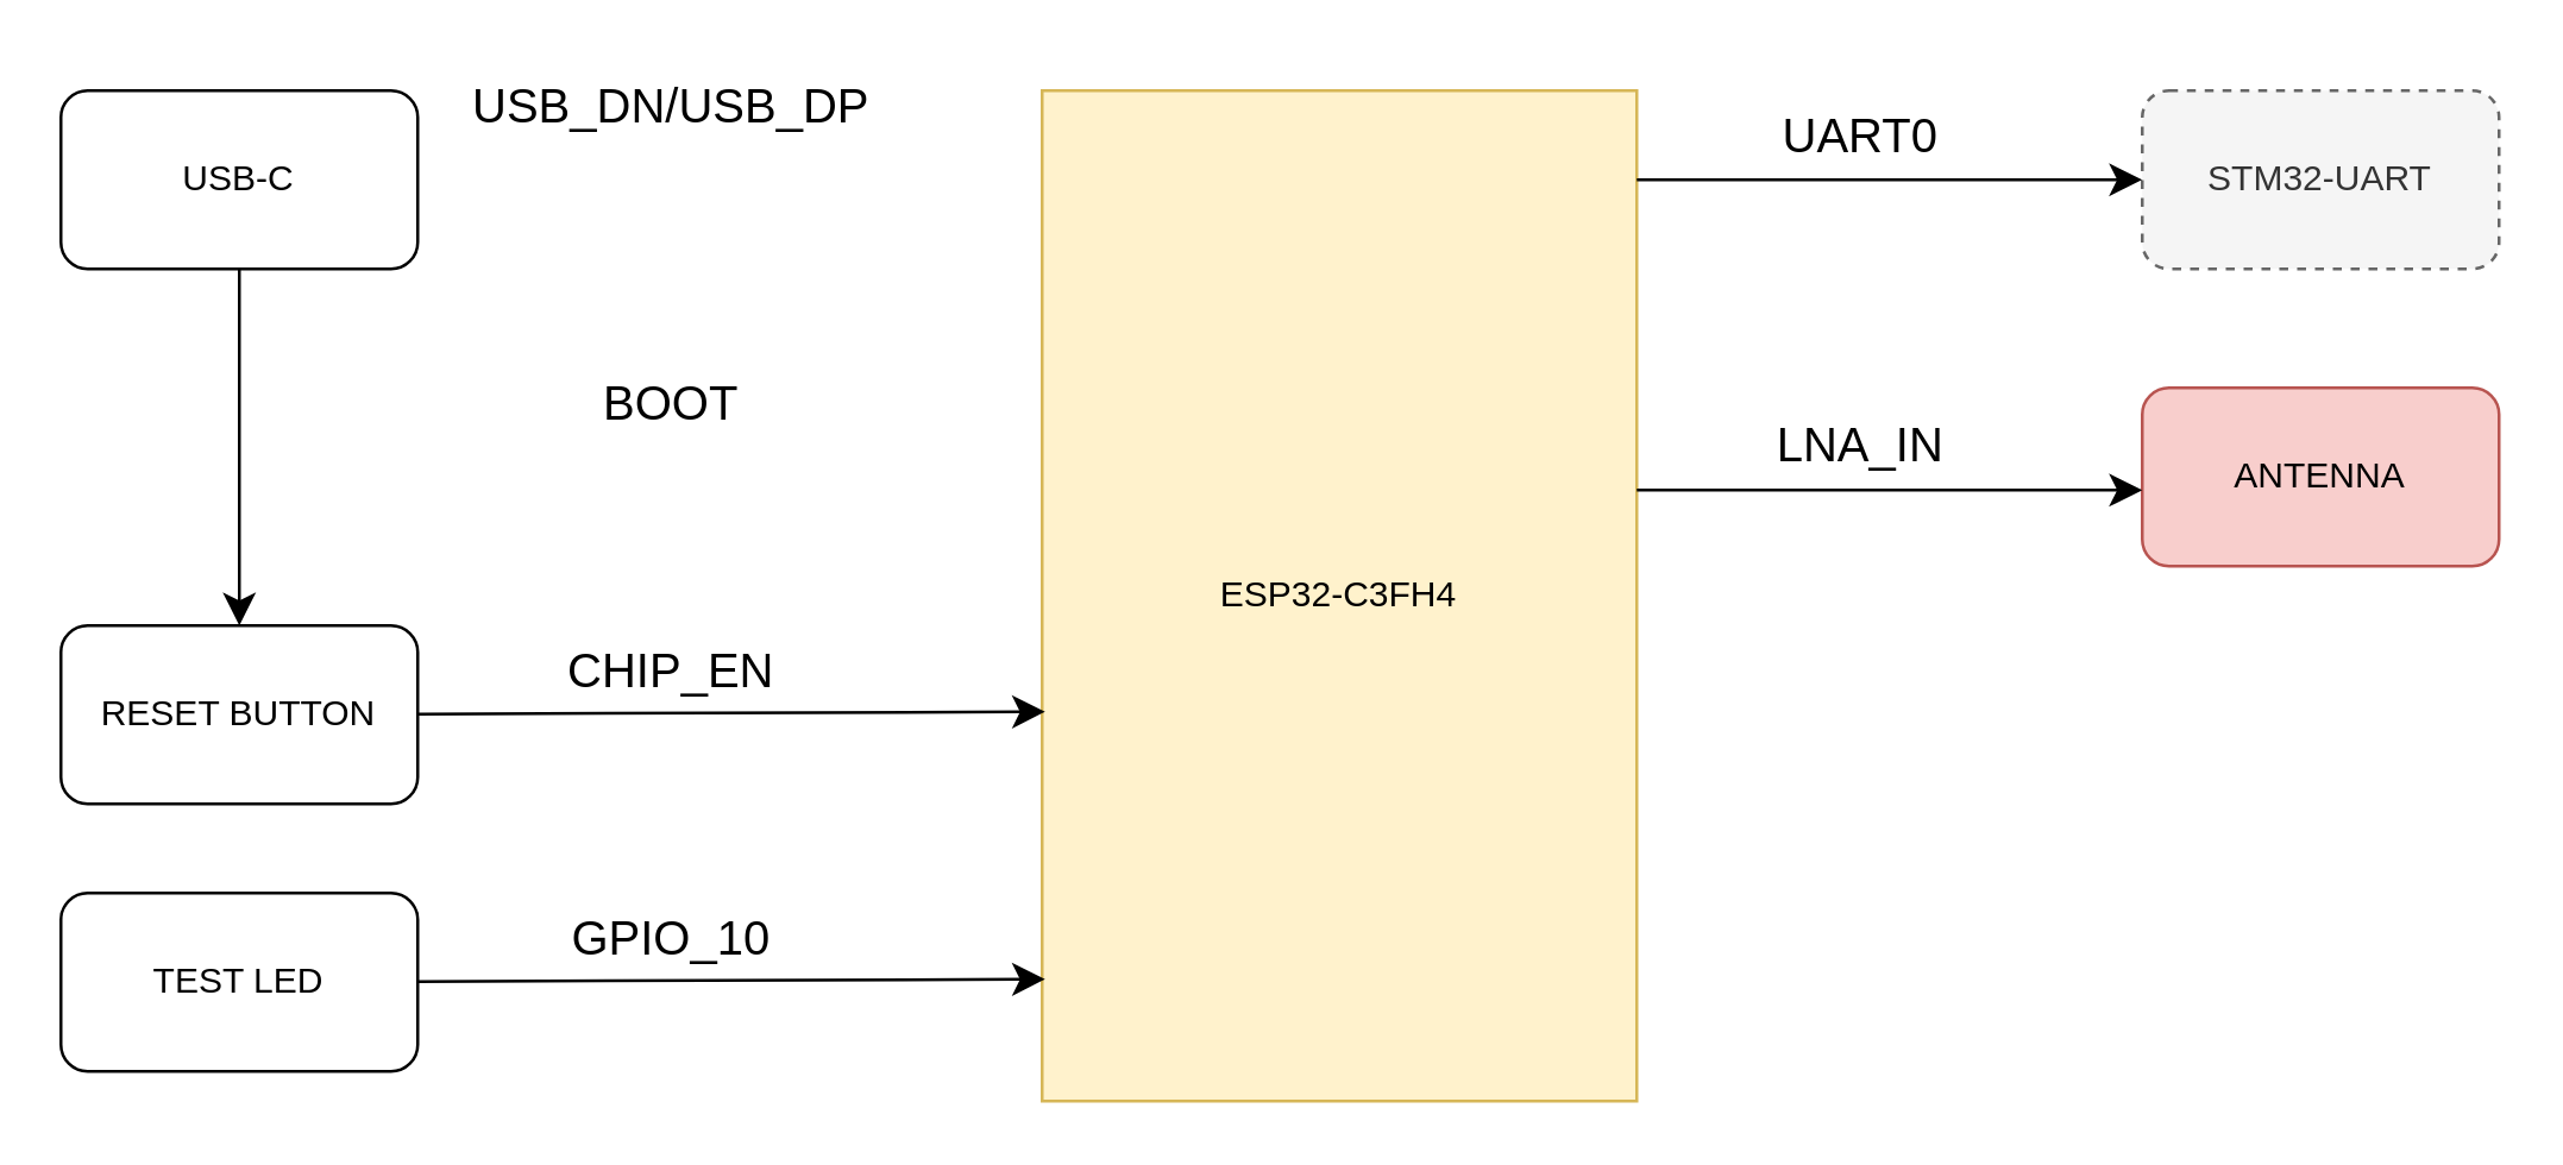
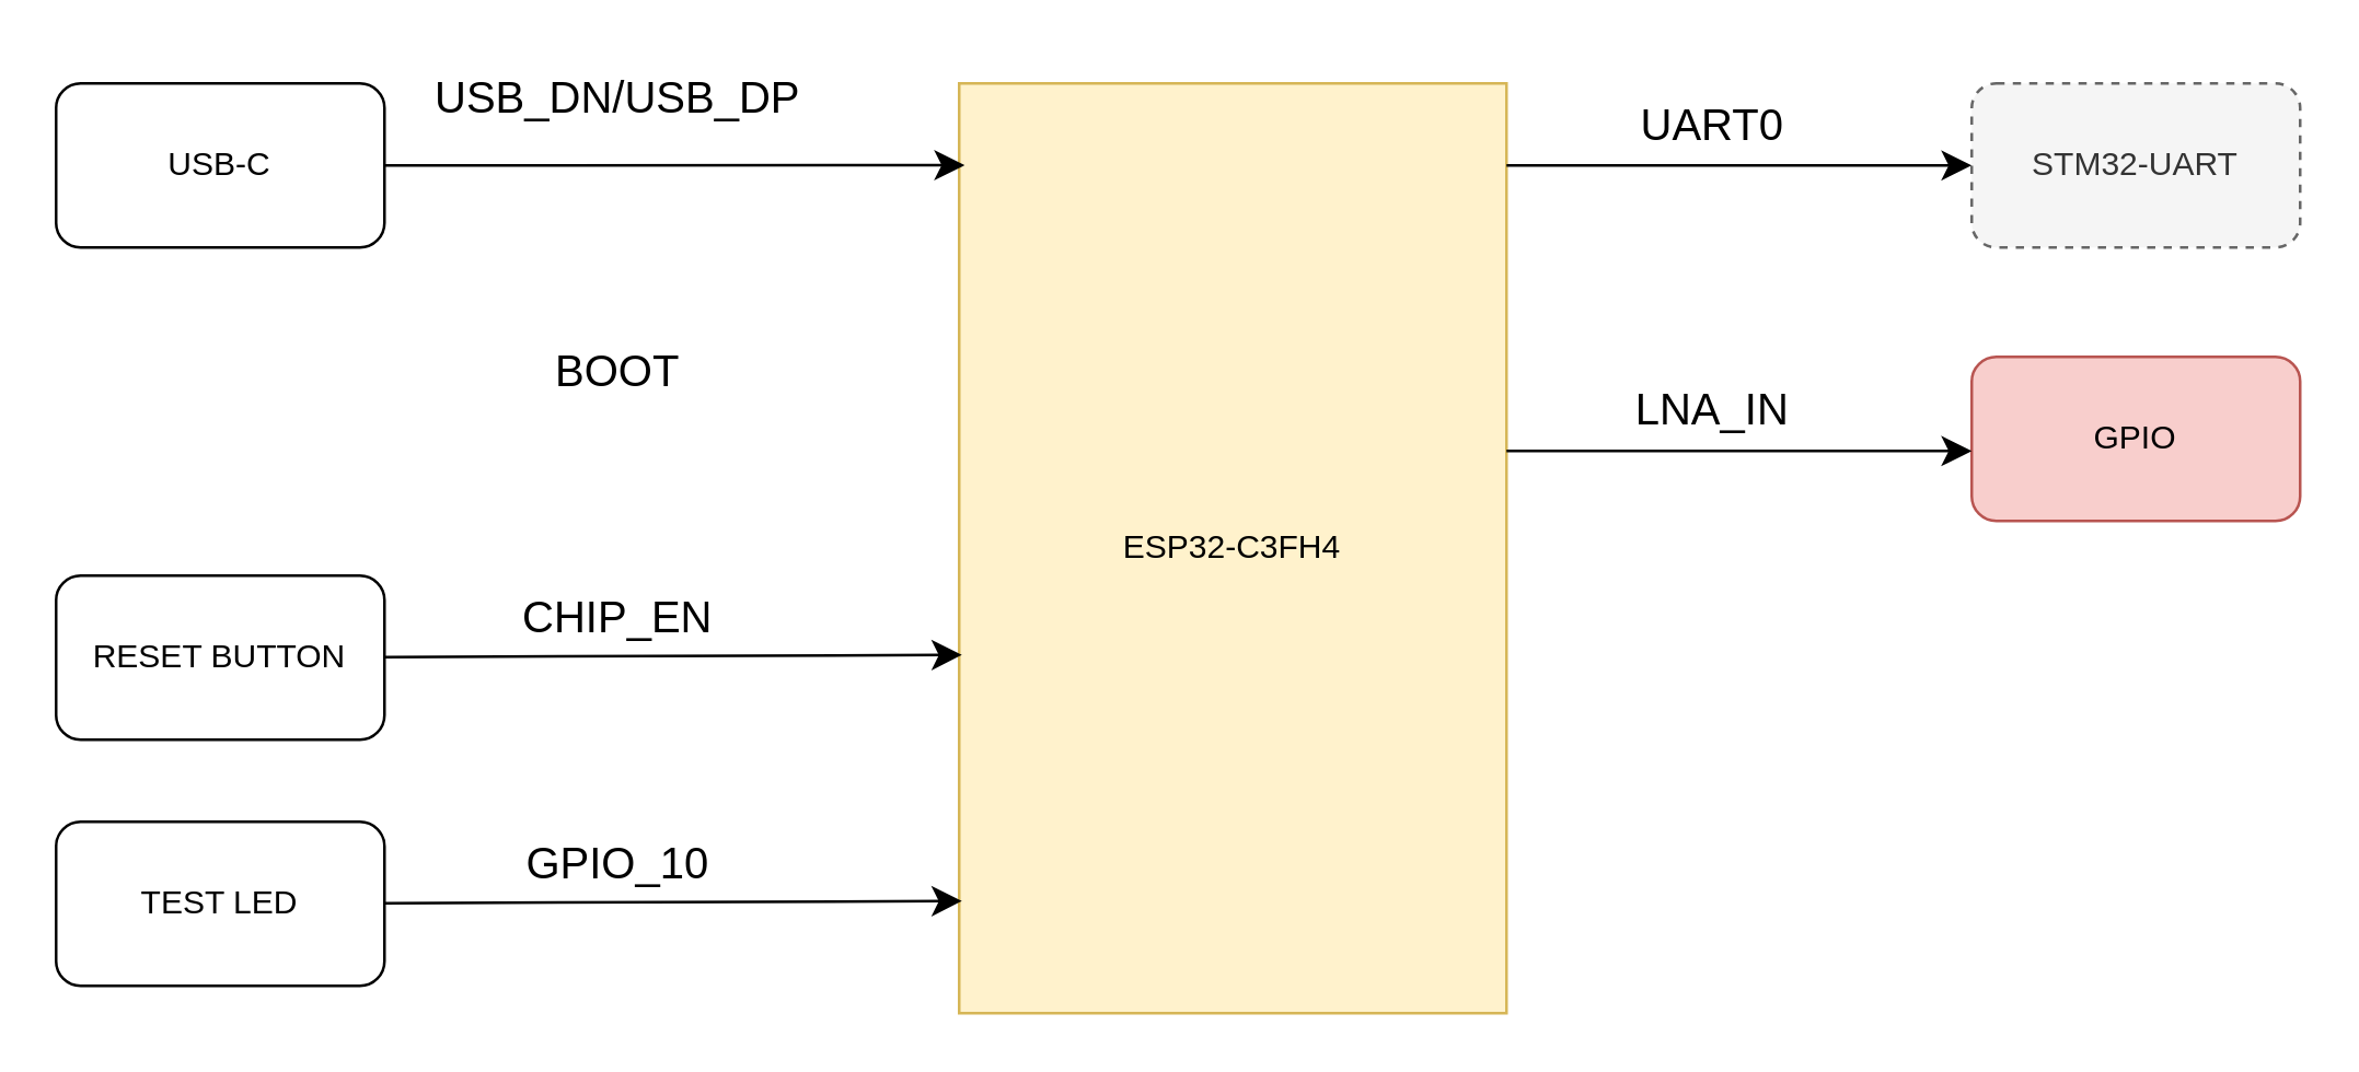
- <mxCell id="4" style="edgeStyle=none;curved=1;rounded=0;orthogonalLoop=1;jettySize=auto;html=1;fontSize=12;startSize=8;endSize=8;" edge="1" parent="1" source="2" target="7"><mxGeometry relative="1" as="geometry" /></mxCell>
+ <mxCell id="4" style="edgeStyle=none;curved=1;rounded=0;orthogonalLoop=1;jettySize=auto;html=1;entryX=0.01;entryY=0.088;entryDx=0;entryDy=0;entryPerimeter=0;fontSize=12;startSize=8;endSize=8;" edge="1" parent="1" source="2" target="3"><mxGeometry relative="1" as="geometry" /></mxCell>
- <mxCell id="16" value="ANTENNA" style="rounded=1;whiteSpace=wrap;html=1;strokeColor=#b85450;fillColor=#f8cecc;" vertex="1" parent="1"><mxGeometry x="720" y="130" width="120" height="60" as="geometry" /></mxCell>
+ <mxCell id="16" value="GPIO" style="rounded=1;whiteSpace=wrap;html=1;strokeColor=#b85450;fillColor=#f8cecc;" vertex="1" parent="1"><mxGeometry x="720" y="130" width="120" height="60" as="geometry" /></mxCell>
